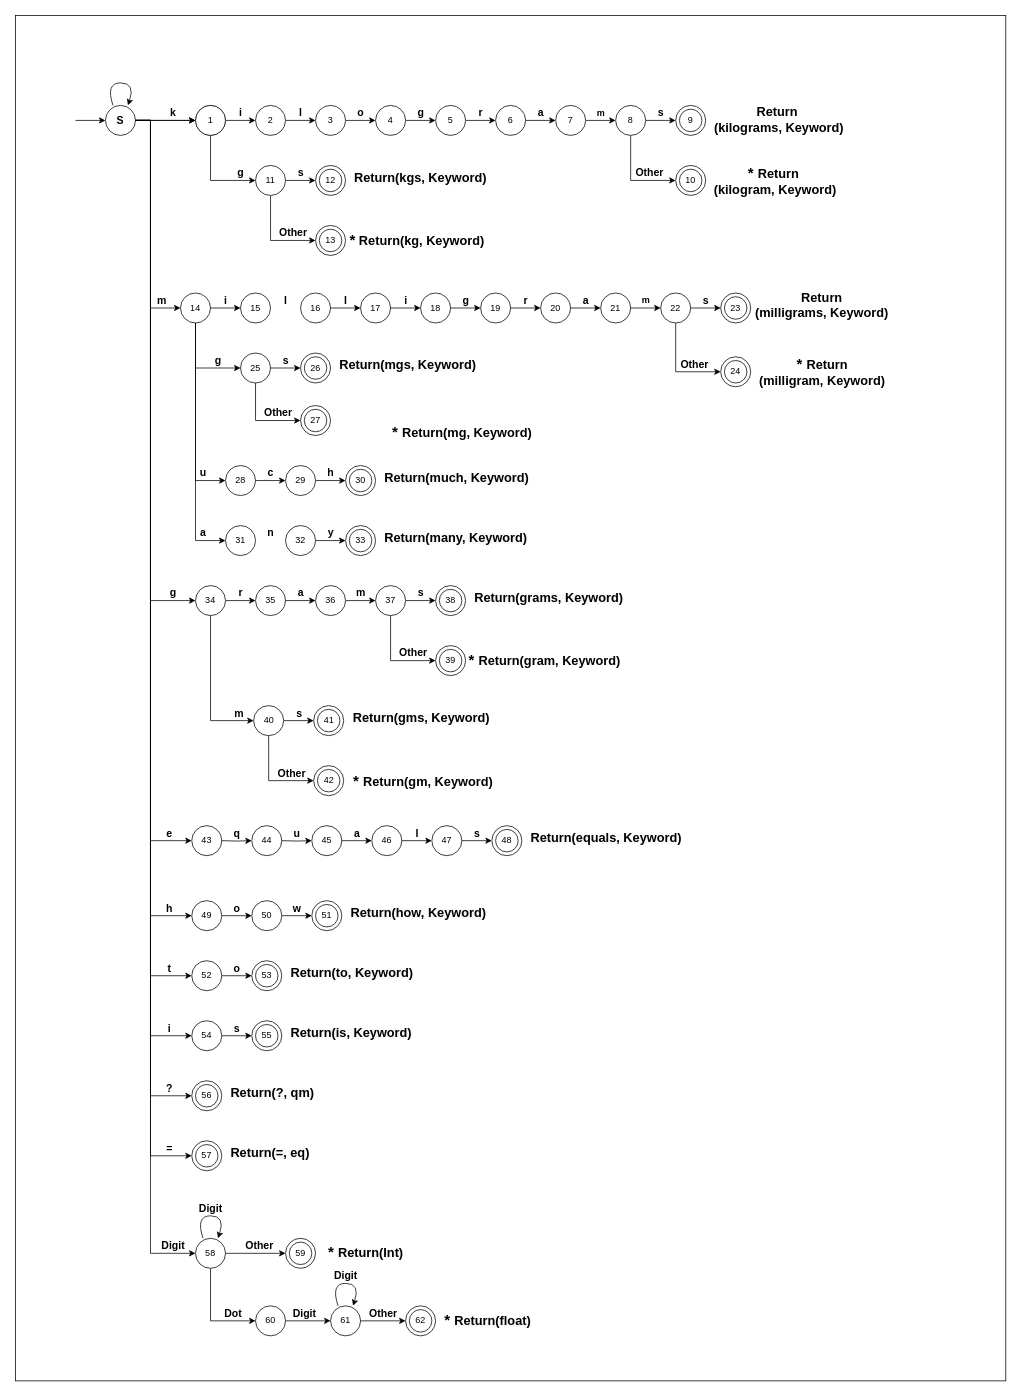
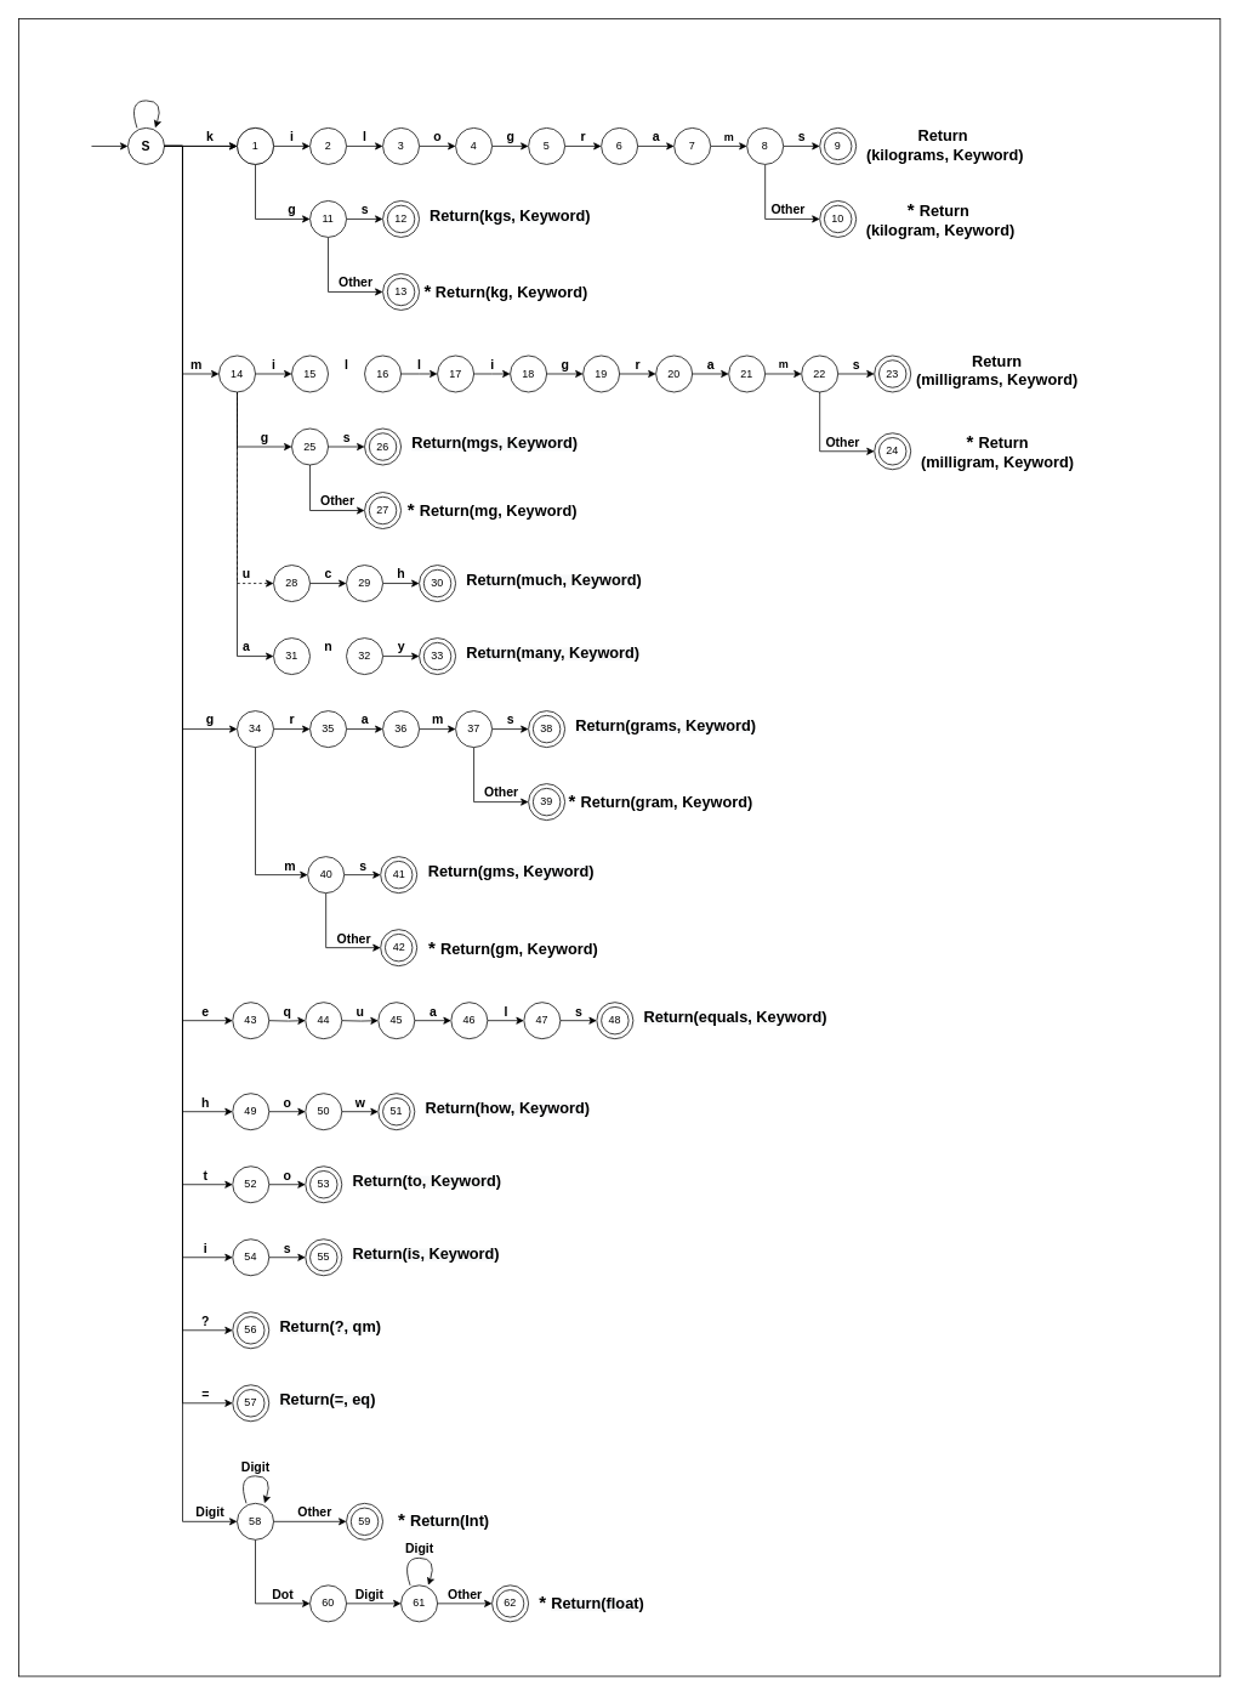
- <mxCell id="227" value="&lt;b style=&quot;font-family: &amp;#34;helvetica&amp;#34;&quot;&gt;&lt;font style=&quot;font-size: 20px&quot;&gt;*&amp;nbsp;&lt;/font&gt;&lt;/b&gt;&lt;b style=&quot;font-family: &amp;#34;helvetica&amp;#34; ; font-size: 12px&quot;&gt;&lt;font style=&quot;font-size: 17px&quot;&gt;Return(mg, Keyword)&lt;/font&gt;&lt;/b&gt;" style="text;html=1;align=center;verticalAlign=middle;resizable=0;points=[];autosize=1;strokeColor=none;fillColor=none;fontSize=14;" parent="1" vertex="1"><mxGeometry x="515" y="565" width="200" height="20" as="geometry" /></mxCell>
+ <mxCell id="227" value="&lt;b style=&quot;font-family: &amp;#34;helvetica&amp;#34;&quot;&gt;&lt;font style=&quot;font-size: 20px&quot;&gt;*&amp;nbsp;&lt;/font&gt;&lt;/b&gt;&lt;b style=&quot;font-family: &amp;#34;helvetica&amp;#34; ; font-size: 12px&quot;&gt;&lt;font style=&quot;font-size: 17px&quot;&gt;Return(mg, Keyword)&lt;/font&gt;&lt;/b&gt;" style="text;html=1;align=center;verticalAlign=middle;resizable=0;points=[];autosize=1;strokeColor=none;fillColor=none;fontSize=14;" parent="1" vertex="1"><mxGeometry x="440" y="550" width="200" height="20" as="geometry" /></mxCell>
- <mxCell id="107" value="" style="edgeStyle=orthogonalEdgeStyle;rounded=0;orthogonalLoop=1;jettySize=auto;html=1;exitX=0.5;exitY=1;exitDx=0;exitDy=0;" parent="1" source="19" target="108" edge="1"><mxGeometry relative="1" as="geometry"><mxPoint x="280" y="570" as="sourcePoint" /><Array as="points"><mxPoint x="260" y="640" /></Array></mxGeometry></mxCell>
+ <mxCell id="107" value="" style="edgeStyle=orthogonalEdgeStyle;rounded=0;orthogonalLoop=1;jettySize=auto;html=1;exitX=0.5;exitY=1;exitDx=0;exitDy=0;dashed=1;" parent="1" source="19" target="108" edge="1"><mxGeometry relative="1" as="geometry"><mxPoint x="280" y="570" as="sourcePoint" /><Array as="points"><mxPoint x="260" y="640" /></Array></mxGeometry></mxCell>
